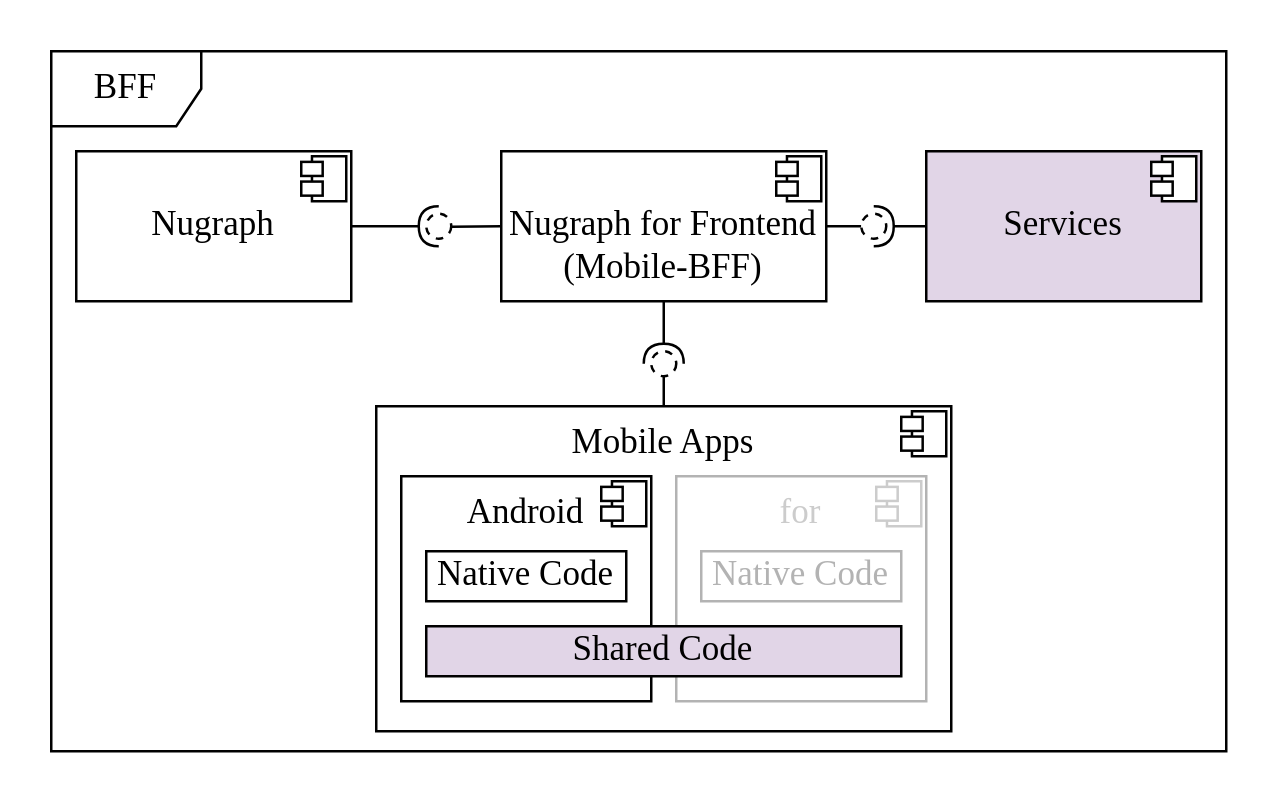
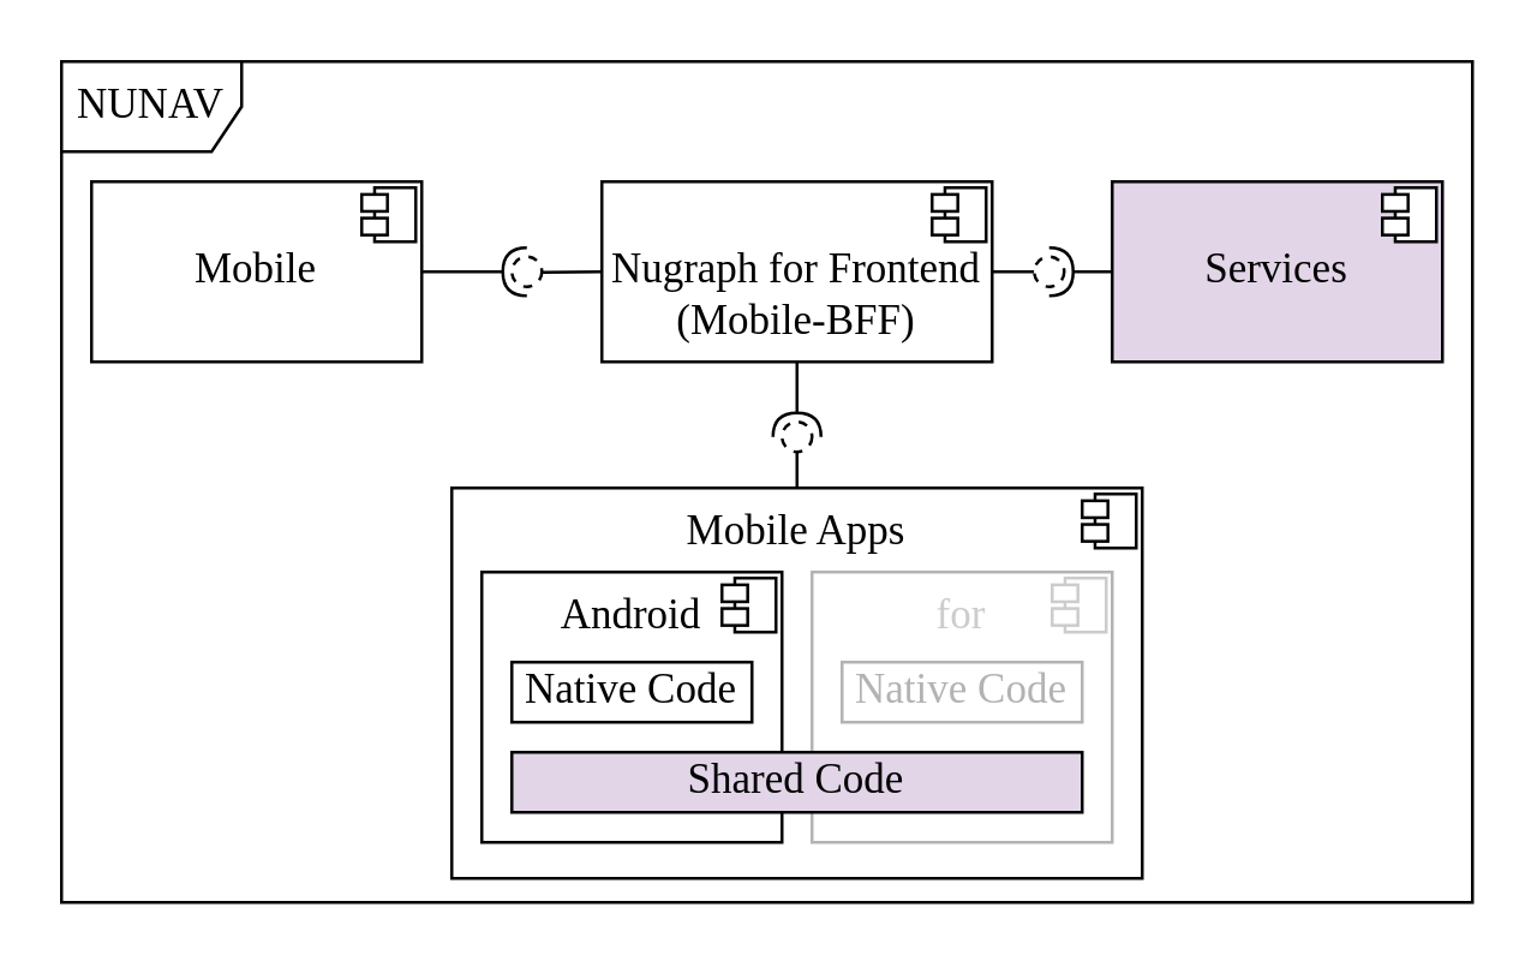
- <mxCell id="2" value="BFF" style="shape=umlFrame;whiteSpace=wrap;html=1;rounded=0;shadow=0;comic=0;labelBackgroundColor=none;strokeWidth=1;fontFamily=Times New Roman;fontSize=14;align=center;" parent="1" vertex="1"><mxGeometry x="20" y="20" width="470" height="280" as="geometry" /></mxCell>
+ <mxCell id="2" value="NUNAV" style="shape=umlFrame;whiteSpace=wrap;html=1;rounded=0;shadow=0;comic=0;labelBackgroundColor=none;strokeWidth=1;fontFamily=Times New Roman;fontSize=14;align=center;" parent="1" vertex="1"><mxGeometry x="20" y="20" width="470" height="280" as="geometry" /></mxCell>
- <mxCell id="3" value="&lt;span style=&quot;font-size: 14px;&quot;&gt;Nugraph&lt;/span&gt;" style="rounded=0;whiteSpace=wrap;html=1;fontSize=14;fontFamily=Times New Roman;" parent="1" vertex="1"><mxGeometry x="30" y="60" width="110" height="60" as="geometry" /></mxCell>
+ <mxCell id="3" value="&lt;span style=&quot;font-size: 14px;&quot;&gt;Mobile&lt;/span&gt;" style="rounded=0;whiteSpace=wrap;html=1;fontSize=14;fontFamily=Times New Roman;" parent="1" vertex="1"><mxGeometry x="30" y="60" width="110" height="60" as="geometry" /></mxCell>
